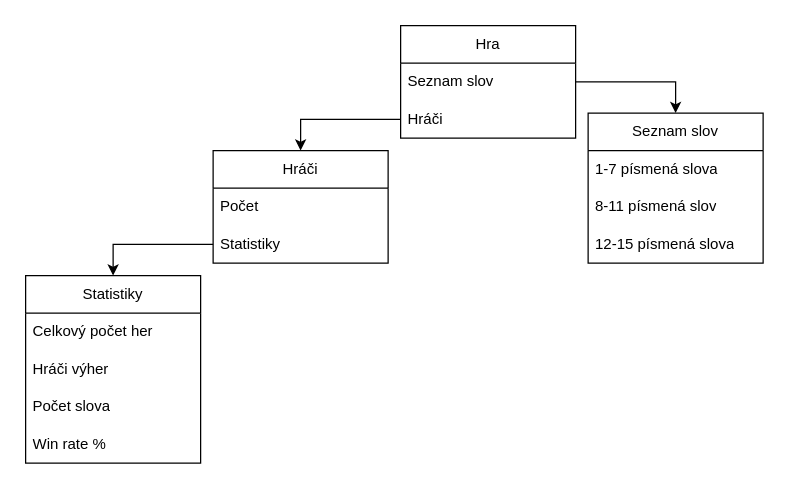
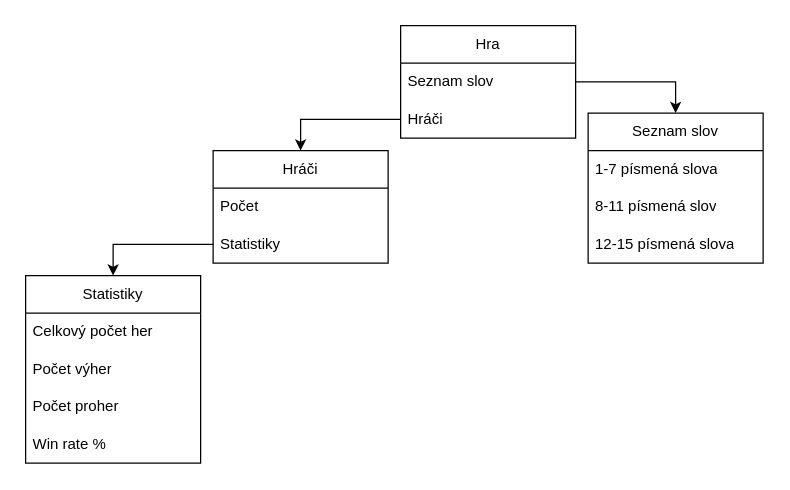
- <mxCell id="16" value="Hráči výher" style="text;strokeColor=none;fillColor=none;align=left;verticalAlign=middle;spacingLeft=4;spacingRight=4;overflow=hidden;points=[[0,0.5],[1,0.5]];portConstraint=eastwest;rotatable=0;whiteSpace=wrap;html=1;" vertex="1" parent="14"><mxGeometry y="60" width="140" height="30" as="geometry" /></mxCell>
+ <mxCell id="16" value="Počet výher" style="text;strokeColor=none;fillColor=none;align=left;verticalAlign=middle;spacingLeft=4;spacingRight=4;overflow=hidden;points=[[0,0.5],[1,0.5]];portConstraint=eastwest;rotatable=0;whiteSpace=wrap;html=1;" vertex="1" parent="14"><mxGeometry y="60" width="140" height="30" as="geometry" /></mxCell>
- <mxCell id="17" value="Počet slova" style="text;strokeColor=none;fillColor=none;align=left;verticalAlign=middle;spacingLeft=4;spacingRight=4;overflow=hidden;points=[[0,0.5],[1,0.5]];portConstraint=eastwest;rotatable=0;whiteSpace=wrap;html=1;" vertex="1" parent="14"><mxGeometry y="90" width="140" height="30" as="geometry" /></mxCell>
+ <mxCell id="17" value="Počet proher" style="text;strokeColor=none;fillColor=none;align=left;verticalAlign=middle;spacingLeft=4;spacingRight=4;overflow=hidden;points=[[0,0.5],[1,0.5]];portConstraint=eastwest;rotatable=0;whiteSpace=wrap;html=1;" vertex="1" parent="14"><mxGeometry y="90" width="140" height="30" as="geometry" /></mxCell>
